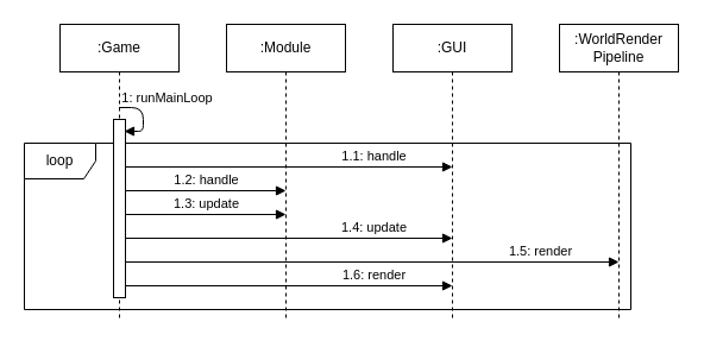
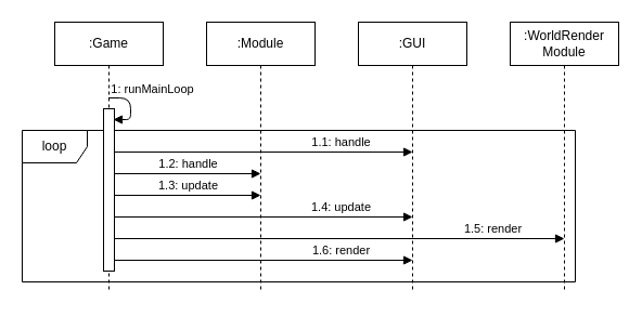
- <mxCell id="12" value=":WorldRender&lt;br&gt;Pipeline" style="shape=umlLifeline;perimeter=lifelinePerimeter;whiteSpace=wrap;html=1;container=1;collapsible=0;recursiveResize=0;outlineConnect=0;" parent="1" vertex="1"><mxGeometry x="470" y="20" width="100" height="250" as="geometry" /></mxCell>
+ <mxCell id="12" value=":WorldRender&lt;br&gt;Module" style="shape=umlLifeline;perimeter=lifelinePerimeter;whiteSpace=wrap;html=1;container=1;collapsible=0;recursiveResize=0;outlineConnect=0;" parent="1" vertex="1"><mxGeometry x="470" y="20" width="100" height="250" as="geometry" /></mxCell>
